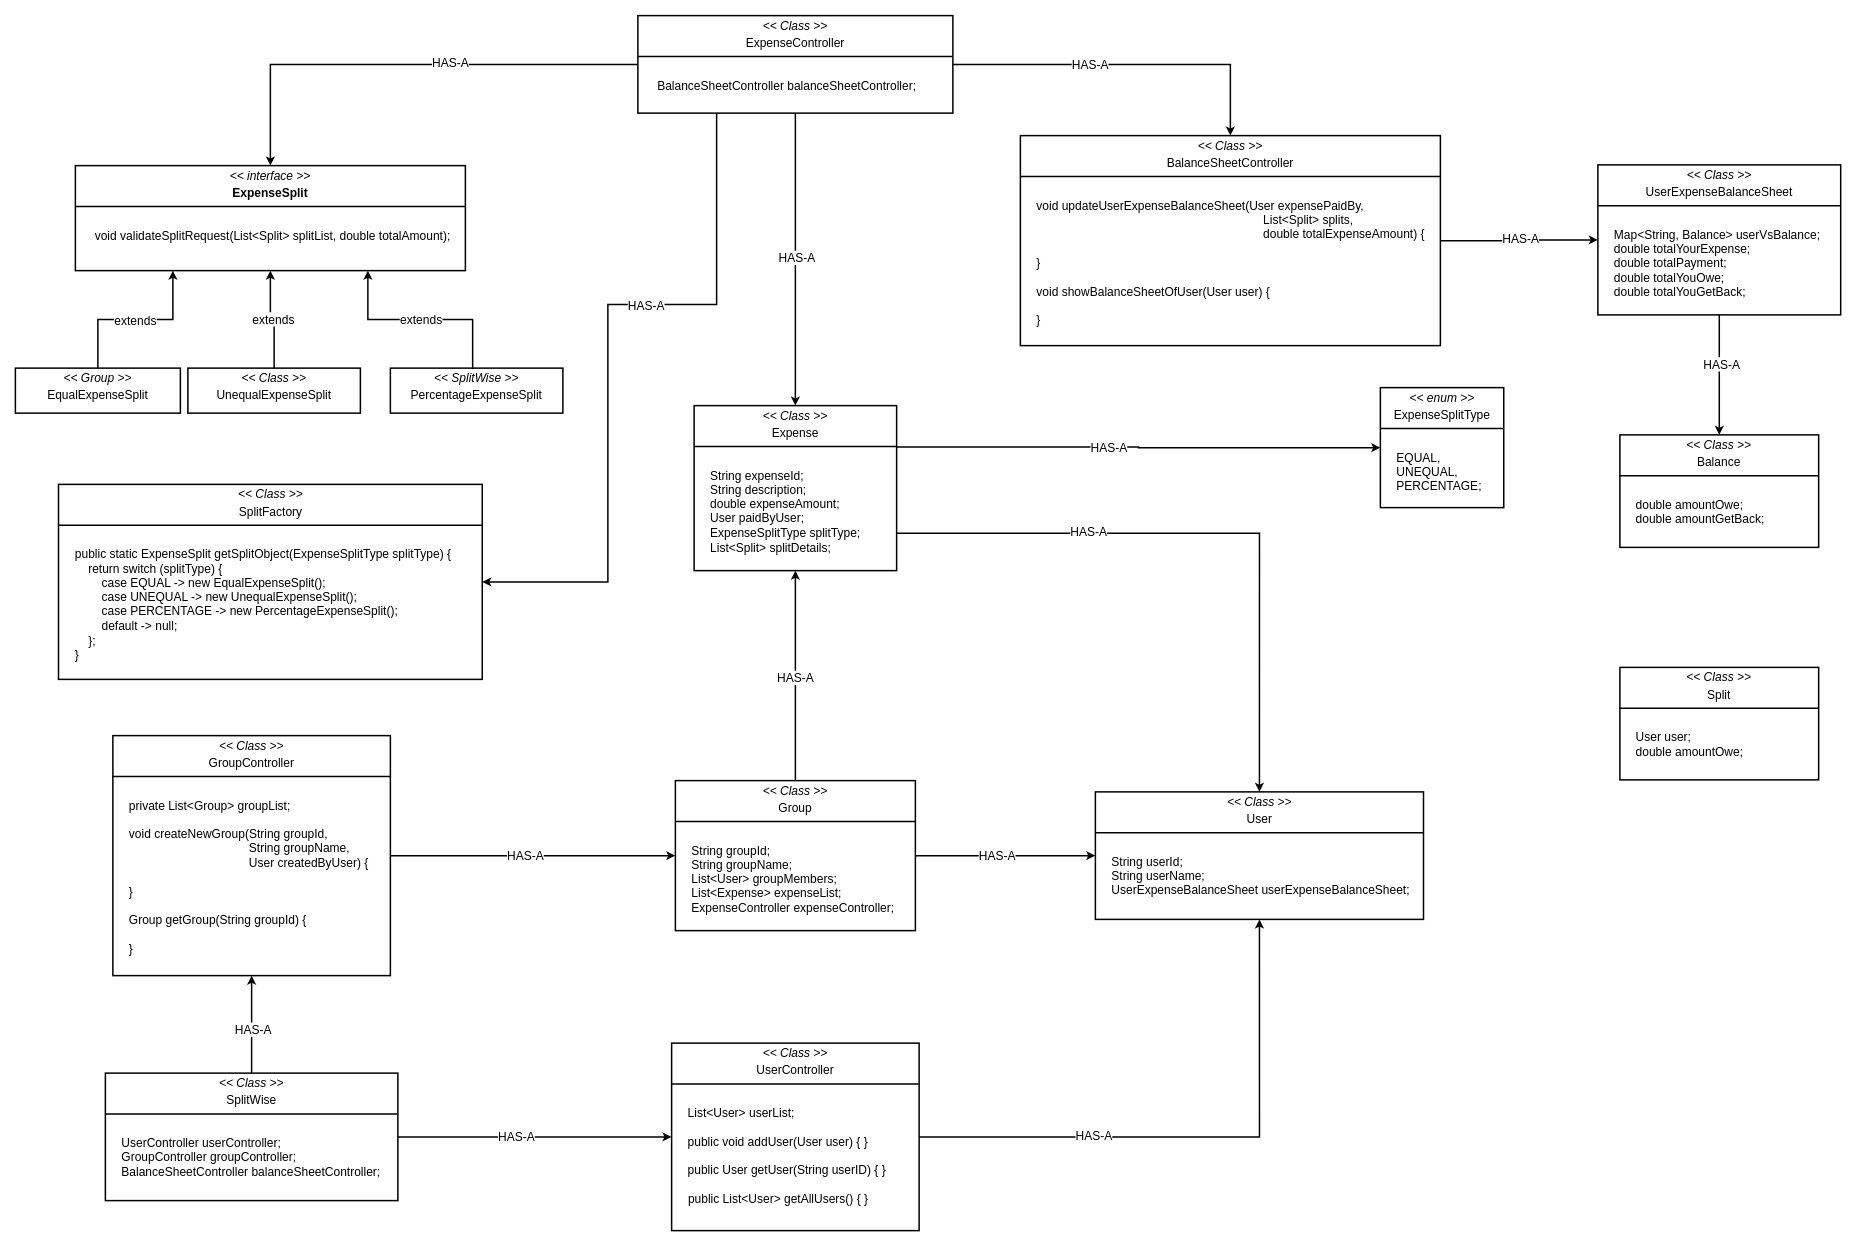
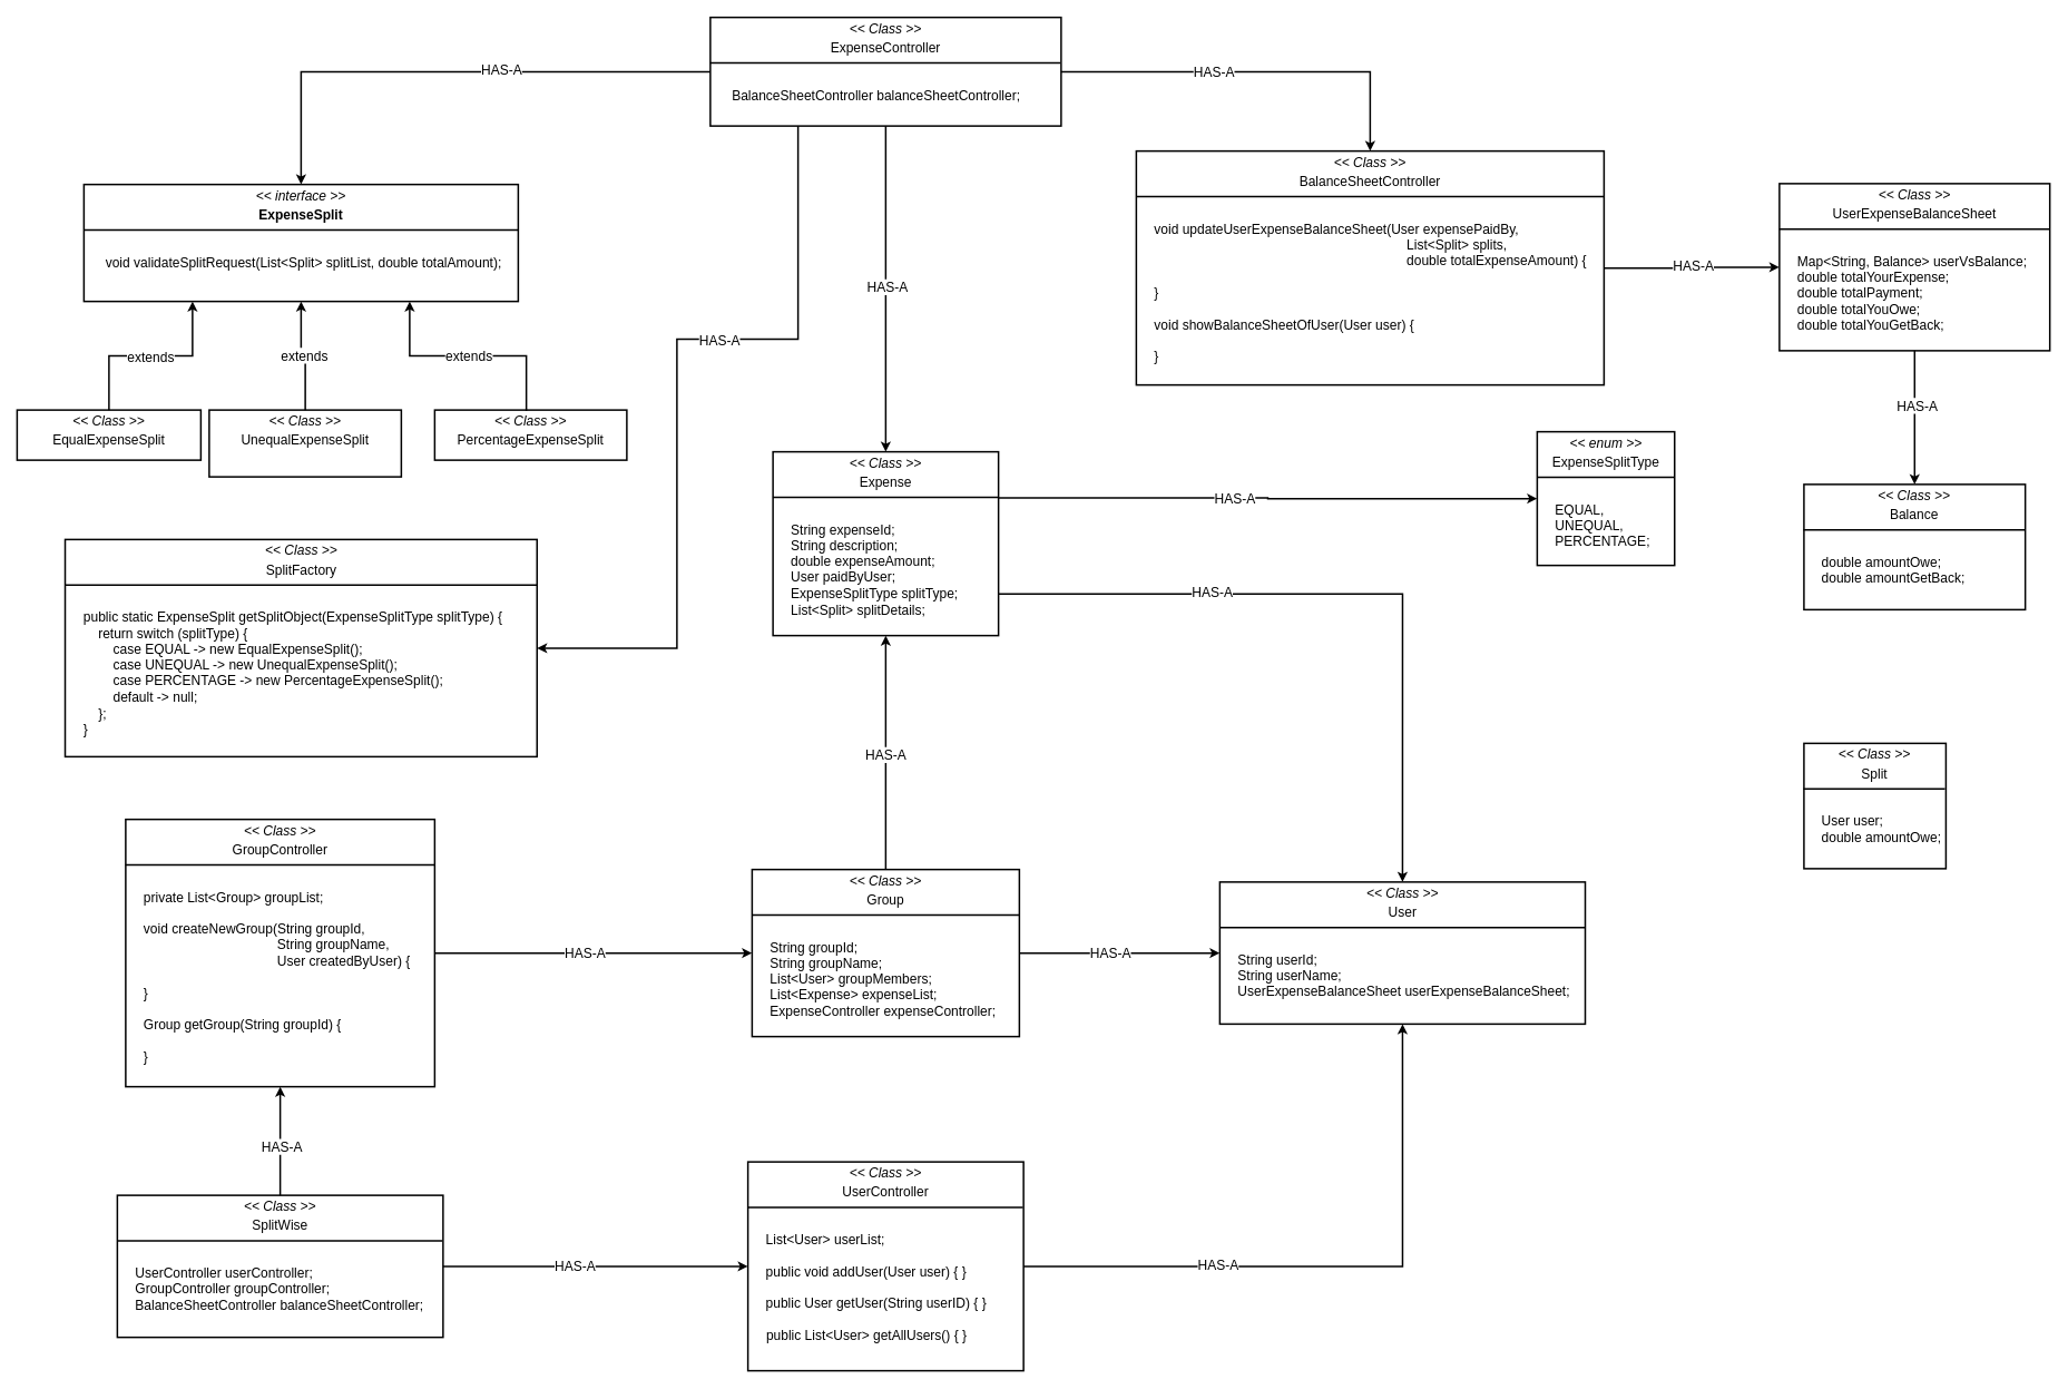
- <mxCell id="18" value="&lt;p style=&quot;margin: 4px 0px 0px; text-align: center;&quot;&gt;&lt;span style=&quot;background-color: initial;&quot;&gt;&lt;font&gt;&lt;i&gt;&amp;lt;&amp;lt; Group &amp;gt;&amp;gt;&lt;/i&gt;&lt;/font&gt;&lt;/span&gt;&lt;/p&gt;&lt;p style=&quot;margin: 4px 0px 0px; text-align: center;&quot;&gt;EqualExpenseSplit&lt;/p&gt;" style="verticalAlign=top;align=left;overflow=fill;html=1;whiteSpace=wrap;strokeWidth=2;fontSize=16;fillColor=none;spacing=2;" vertex="1" parent="1"><mxGeometry x="20" y="490" width="220" height="60" as="geometry" /></mxCell>
+ <mxCell id="18" value="&lt;p style=&quot;margin: 4px 0px 0px; text-align: center;&quot;&gt;&lt;span style=&quot;background-color: initial;&quot;&gt;&lt;font&gt;&lt;i&gt;&amp;lt;&amp;lt; Class &amp;gt;&amp;gt;&lt;/i&gt;&lt;/font&gt;&lt;/span&gt;&lt;/p&gt;&lt;p style=&quot;margin: 4px 0px 0px; text-align: center;&quot;&gt;EqualExpenseSplit&lt;/p&gt;" style="verticalAlign=top;align=left;overflow=fill;html=1;whiteSpace=wrap;strokeWidth=2;fontSize=16;fillColor=none;spacing=2;" vertex="1" parent="1"><mxGeometry x="20" y="490" width="220" height="60" as="geometry" /></mxCell>
- <mxCell id="22" value="&lt;p style=&quot;margin: 4px 0px 0px; text-align: center;&quot;&gt;&lt;span style=&quot;background-color: initial;&quot;&gt;&lt;font&gt;&lt;i&gt;&amp;lt;&amp;lt; SplitWise &amp;gt;&amp;gt;&lt;/i&gt;&lt;/font&gt;&lt;/span&gt;&lt;/p&gt;&lt;p style=&quot;margin: 4px 0px 0px; text-align: center;&quot;&gt;PercentageExpenseSplit&lt;/p&gt;" style="verticalAlign=top;align=left;overflow=fill;html=1;whiteSpace=wrap;strokeWidth=2;fontSize=16;fillColor=none;spacing=2;" vertex="1" parent="1"><mxGeometry x="520" y="490" width="230" height="60" as="geometry" /></mxCell>
+ <mxCell id="22" value="&lt;p style=&quot;margin: 4px 0px 0px; text-align: center;&quot;&gt;&lt;span style=&quot;background-color: initial;&quot;&gt;&lt;font&gt;&lt;i&gt;&amp;lt;&amp;lt; Class &amp;gt;&amp;gt;&lt;/i&gt;&lt;/font&gt;&lt;/span&gt;&lt;/p&gt;&lt;p style=&quot;margin: 4px 0px 0px; text-align: center;&quot;&gt;PercentageExpenseSplit&lt;/p&gt;" style="verticalAlign=top;align=left;overflow=fill;html=1;whiteSpace=wrap;strokeWidth=2;fontSize=16;fillColor=none;spacing=2;" vertex="1" parent="1"><mxGeometry x="520" y="490" width="230" height="60" as="geometry" /></mxCell>
- <mxCell id="19" value="&lt;p style=&quot;margin: 4px 0px 0px; text-align: center;&quot;&gt;&lt;span style=&quot;background-color: initial;&quot;&gt;&lt;font&gt;&lt;i&gt;&amp;lt;&amp;lt; Class &amp;gt;&amp;gt;&lt;/i&gt;&lt;/font&gt;&lt;/span&gt;&lt;/p&gt;&lt;p style=&quot;margin: 4px 0px 0px; text-align: center;&quot;&gt;UnequalExpenseSplit&lt;/p&gt;" style="verticalAlign=top;align=left;overflow=fill;html=1;whiteSpace=wrap;strokeWidth=2;fontSize=16;fillColor=none;spacing=2;" vertex="1" parent="1"><mxGeometry x="250" y="490" width="230" height="60" as="geometry" /></mxCell>
+ <mxCell id="19" value="&lt;p style=&quot;margin: 4px 0px 0px; text-align: center;&quot;&gt;&lt;span style=&quot;background-color: initial;&quot;&gt;&lt;font&gt;&lt;i&gt;&amp;lt;&amp;lt; Class &amp;gt;&amp;gt;&lt;/i&gt;&lt;/font&gt;&lt;/span&gt;&lt;/p&gt;&lt;p style=&quot;margin: 4px 0px 0px; text-align: center;&quot;&gt;UnequalExpenseSplit&lt;/p&gt;" style="verticalAlign=top;align=left;overflow=fill;html=1;whiteSpace=wrap;strokeWidth=2;fontSize=16;fillColor=none;spacing=2;" vertex="1" parent="1"><mxGeometry x="250" y="490" width="230" height="80" as="geometry" /></mxCell>
- <mxCell id="25" value="&lt;p style=&quot;margin: 4px 0px 0px; text-align: center;&quot;&gt;&lt;span style=&quot;background-color: initial;&quot;&gt;&lt;font&gt;&lt;i&gt;&amp;lt;&amp;lt; Class &amp;gt;&amp;gt;&lt;/i&gt;&lt;/font&gt;&lt;/span&gt;&lt;/p&gt;&lt;p style=&quot;margin: 4px 0px 0px; text-align: center;&quot;&gt;Split&lt;/p&gt;&lt;hr style=&quot;border-style: solid;&quot;&gt;&lt;p style=&quot;margin: 0px 0px 0px 4px;&quot;&gt;&lt;font&gt;&lt;br&gt;&lt;/font&gt;&lt;/p&gt;&lt;p style=&quot;margin: 0px 0px 0px 4px;&quot;&gt;&amp;nbsp; &amp;nbsp;&lt;span style=&quot;background-color: transparent;&quot;&gt;&amp;nbsp;&lt;/span&gt;&lt;span style=&quot;background-color: transparent;&quot;&gt;User user;&lt;/span&gt;&lt;/p&gt;&lt;p style=&quot;margin: 0px 0px 0px 4px;&quot;&gt;&amp;nbsp; &amp;nbsp; double amountOwe;&lt;/p&gt;" style="verticalAlign=top;align=left;overflow=fill;html=1;whiteSpace=wrap;strokeWidth=2;fontSize=16;fillColor=none;spacing=2;" vertex="1" parent="1"><mxGeometry x="2159.38" y="889" width="265" height="150" as="geometry" /></mxCell>
+ <mxCell id="25" value="&lt;p style=&quot;margin: 4px 0px 0px; text-align: center;&quot;&gt;&lt;span style=&quot;background-color: initial;&quot;&gt;&lt;font&gt;&lt;i&gt;&amp;lt;&amp;lt; Class &amp;gt;&amp;gt;&lt;/i&gt;&lt;/font&gt;&lt;/span&gt;&lt;/p&gt;&lt;p style=&quot;margin: 4px 0px 0px; text-align: center;&quot;&gt;Split&lt;/p&gt;&lt;hr style=&quot;border-style: solid;&quot;&gt;&lt;p style=&quot;margin: 0px 0px 0px 4px;&quot;&gt;&lt;font&gt;&lt;br&gt;&lt;/font&gt;&lt;/p&gt;&lt;p style=&quot;margin: 0px 0px 0px 4px;&quot;&gt;&amp;nbsp; &amp;nbsp;&lt;span style=&quot;background-color: transparent;&quot;&gt;&amp;nbsp;&lt;/span&gt;&lt;span style=&quot;background-color: transparent;&quot;&gt;User user;&lt;/span&gt;&lt;/p&gt;&lt;p style=&quot;margin: 0px 0px 0px 4px;&quot;&gt;&amp;nbsp; &amp;nbsp; double amountOwe;&lt;/p&gt;" style="verticalAlign=top;align=left;overflow=fill;html=1;whiteSpace=wrap;strokeWidth=2;fontSize=16;fillColor=none;spacing=2;" vertex="1" parent="1"><mxGeometry x="2159.38" y="889" width="170" height="150" as="geometry" /></mxCell>
